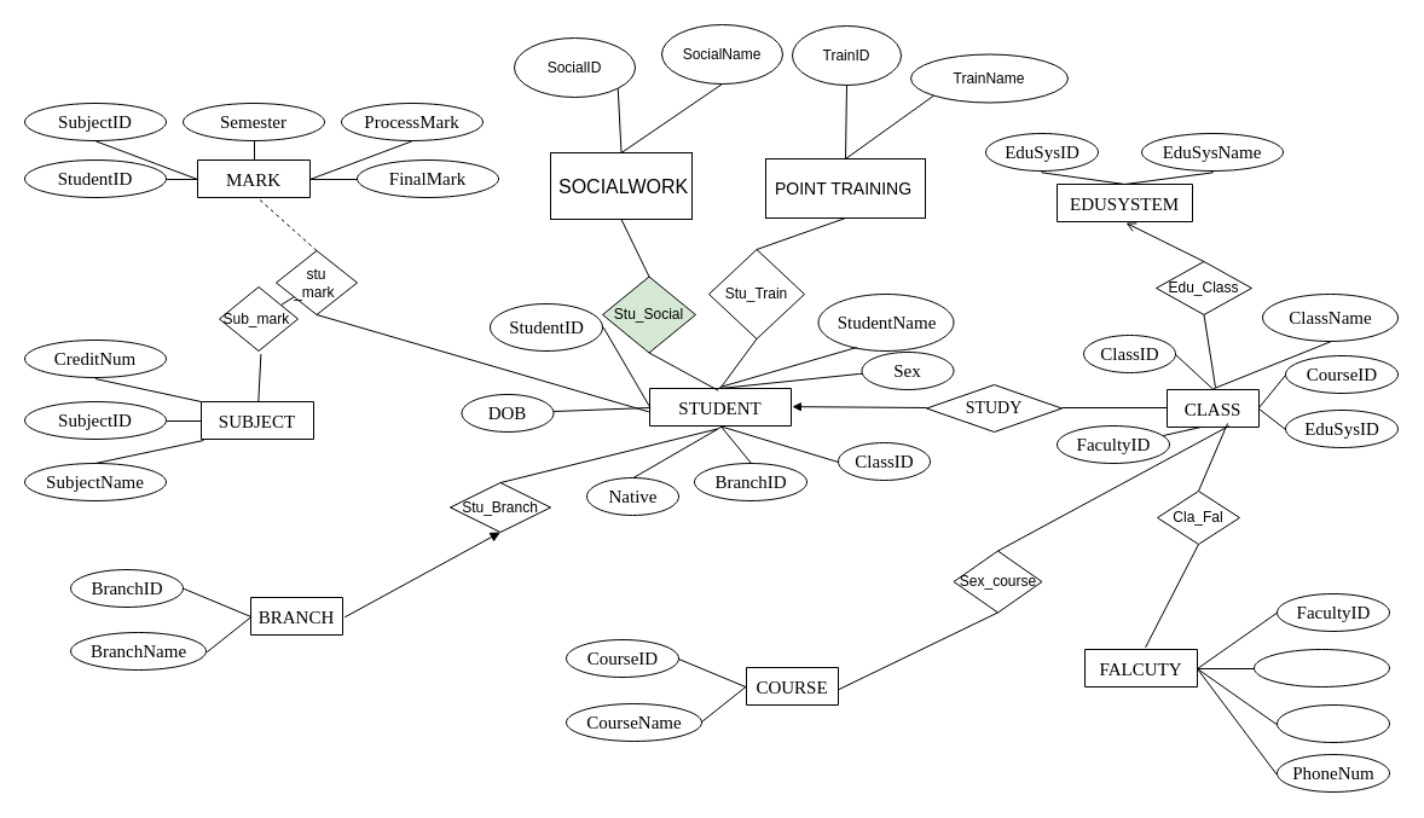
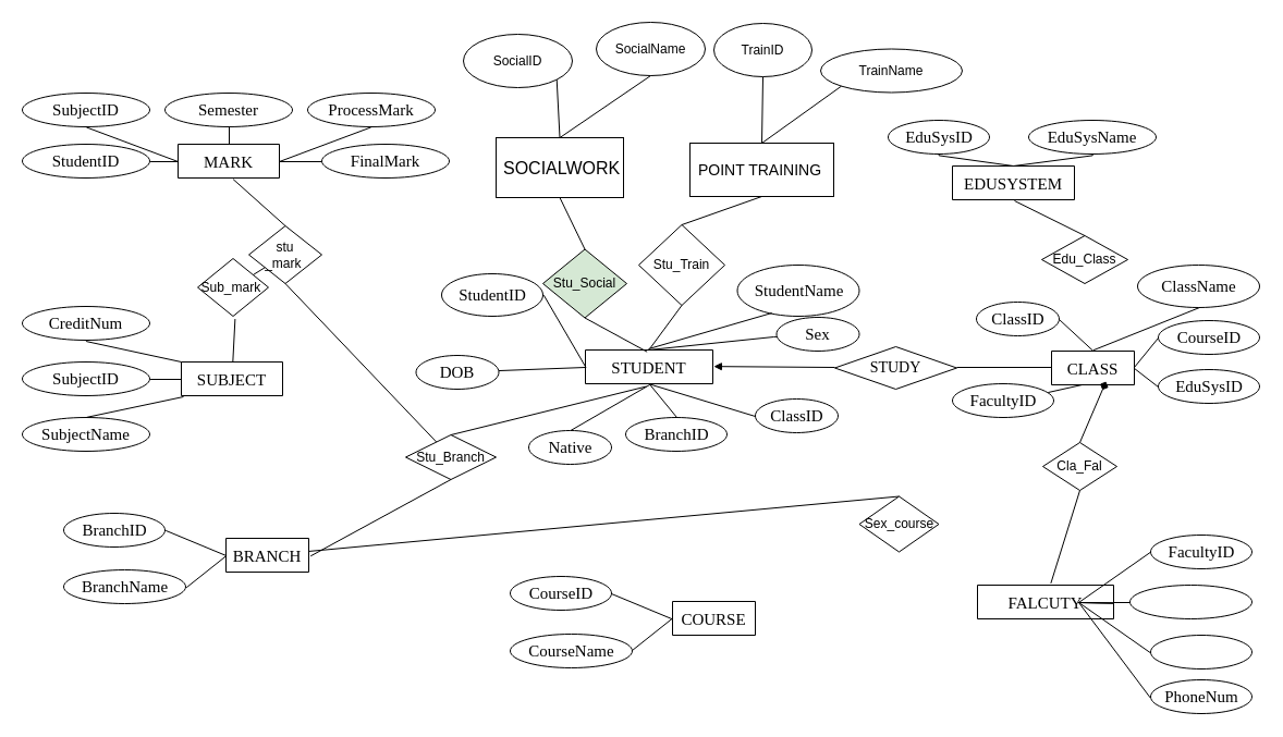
- <mxCell id="102" value="" style="endArrow=none;html=1;entryX=0.544;entryY=1.037;entryDx=0;entryDy=0;entryPerimeter=0;exitX=0.5;exitY=0;exitDx=0;exitDy=0;dashed=1;" edge="1" parent="1" source="101" target="50"><mxGeometry width="50" height="50" relative="1" as="geometry"><mxPoint x="125" y="240" as="sourcePoint" /><mxPoint x="175" y="190" as="targetPoint" /></mxGeometry></mxCell>
+ <mxCell id="102" value="" style="endArrow=none;html=1;entryX=0.544;entryY=1.037;entryDx=0;entryDy=0;entryPerimeter=0;exitX=0.5;exitY=0;exitDx=0;exitDy=0;" edge="1" parent="1" source="101" target="50"><mxGeometry width="50" height="50" relative="1" as="geometry"><mxPoint x="125" y="240" as="sourcePoint" /><mxPoint x="175" y="190" as="targetPoint" /></mxGeometry></mxCell>
- <mxCell id="118" value="" style="endArrow=open;html=1;entryX=0.509;entryY=1.032;entryDx=0;entryDy=0;entryPerimeter=0;exitX=0.5;exitY=0;exitDx=0;exitDy=0;" edge="1" parent="1" source="117" target="38"><mxGeometry width="50" height="50" relative="1" as="geometry"><mxPoint x="865" y="250" as="sourcePoint" /><mxPoint x="915" y="200" as="targetPoint" /></mxGeometry></mxCell>
+ <mxCell id="118" value="" style="endArrow=none;html=1;entryX=0.509;entryY=1.032;entryDx=0;entryDy=0;entryPerimeter=0;exitX=0.5;exitY=0;exitDx=0;exitDy=0;" edge="1" parent="1" source="117" target="38"><mxGeometry width="50" height="50" relative="1" as="geometry"><mxPoint x="865" y="250" as="sourcePoint" /><mxPoint x="915" y="200" as="targetPoint" /></mxGeometry></mxCell>
- <mxCell id="119" value="" style="endArrow=none;html=1;entryX=0.5;entryY=1;entryDx=0;entryDy=0;exitX=0.526;exitY=-0.065;exitDx=0;exitDy=0;exitPerimeter=0;" edge="1" parent="1" source="15" target="117"><mxGeometry width="50" height="50" relative="1" as="geometry"><mxPoint x="975" y="310" as="sourcePoint" /><mxPoint x="1025" y="260" as="targetPoint" /></mxGeometry></mxCell>
- <mxCell id="103" value="" style="endArrow=none;html=1;exitX=0.5;exitY=1;exitDx=0;exitDy=0;entryX=-0.006;entryY=0.624;entryDx=0;entryDy=0;entryPerimeter=0;" edge="1" parent="1" source="101" target="2"><mxGeometry width="50" height="50" relative="1" as="geometry"><mxPoint x="315" y="330" as="sourcePoint" /><mxPoint x="535" y="340" as="targetPoint" /></mxGeometry></mxCell>
+ <mxCell id="103" value="" style="endArrow=none;html=1;exitX=0.5;exitY=1;exitDx=0;exitDy=0;" edge="1" parent="1" source="101" target="114"><mxGeometry width="50" height="50" relative="1" as="geometry"><mxPoint x="315" y="330" as="sourcePoint" /><mxPoint x="535" y="340" as="targetPoint" /></mxGeometry></mxCell>
- <mxCell id="113" value="" style="endArrow=none;html=1;entryX=0.658;entryY=0.903;entryDx=0;entryDy=0;entryPerimeter=0;exitX=0.5;exitY=0;exitDx=0;exitDy=0;" edge="1" parent="1" source="111" target="15"><mxGeometry width="50" height="50" relative="1" as="geometry"><mxPoint x="985" y="410" as="sourcePoint" /><mxPoint x="1035" y="360" as="targetPoint" /></mxGeometry></mxCell>
+ <mxCell id="113" value="" style="endArrow=diamond;html=1;entryX=0.658;entryY=0.903;entryDx=0;entryDy=0;entryPerimeter=0;exitX=0.5;exitY=0;exitDx=0;exitDy=0;" edge="1" parent="1" source="111" target="15"><mxGeometry width="50" height="50" relative="1" as="geometry"><mxPoint x="985" y="410" as="sourcePoint" /><mxPoint x="1035" y="360" as="targetPoint" /></mxGeometry></mxCell>
- <mxCell id="109" value="" style="endArrow=none;html=1;entryX=0.675;entryY=0.968;entryDx=0;entryDy=0;entryPerimeter=0;exitX=0.5;exitY=0;exitDx=0;exitDy=0;" edge="1" parent="1" source="107" target="15"><mxGeometry width="50" height="50" relative="1" as="geometry"><mxPoint x="925" y="490" as="sourcePoint" /><mxPoint x="975" y="440" as="targetPoint" /></mxGeometry></mxCell>
+ <mxCell id="109" value="" style="endArrow=none;html=1;exitX=0.5;exitY=0;exitDx=0;exitDy=0;" edge="1" parent="1" source="107" target="63"><mxGeometry width="50" height="50" relative="1" as="geometry"><mxPoint x="925" y="490" as="sourcePoint" /><mxPoint x="975" y="440" as="targetPoint" /></mxGeometry></mxCell>
- <mxCell id="115" value="" style="endArrow=block;html=1;entryX=0.5;entryY=1;entryDx=0;entryDy=0;exitX=1.022;exitY=0.527;exitDx=0;exitDy=0;exitPerimeter=0;" edge="1" parent="1" source="63" target="114"><mxGeometry width="50" height="50" relative="1" as="geometry"><mxPoint x="325" y="520" as="sourcePoint" /><mxPoint x="375" y="470" as="targetPoint" /></mxGeometry></mxCell>
+ <mxCell id="115" value="" style="endArrow=none;html=1;entryX=0.5;entryY=1;entryDx=0;entryDy=0;exitX=1.022;exitY=0.527;exitDx=0;exitDy=0;exitPerimeter=0;" edge="1" parent="1" source="63" target="114"><mxGeometry width="50" height="50" relative="1" as="geometry"><mxPoint x="325" y="520" as="sourcePoint" /><mxPoint x="375" y="470" as="targetPoint" /></mxGeometry></mxCell>
- <mxCell id="108" value="" style="endArrow=none;html=1;entryX=0.5;entryY=1;entryDx=0;entryDy=0;exitX=1;exitY=0.591;exitDx=0;exitDy=0;exitPerimeter=0;" edge="1" parent="1" source="33" target="107"><mxGeometry width="50" height="50" relative="1" as="geometry"><mxPoint x="735" y="570" as="sourcePoint" /><mxPoint x="785" y="520" as="targetPoint" /></mxGeometry></mxCell>
- <mxCell id="26" value="&lt;font style=&quot;font-size:15px;font-family:Times New Roman;color:#000000;direction:ltr;letter-spacing:0px;line-height:120%;opacity:1&quot;&gt;FALCUTY&lt;br/&gt;&lt;/font&gt;" style="verticalAlign=middle;align=center;vsdxID=25;fillColor=#ffffff;gradientColor=none;shape=stencil(nZBLDoAgDERP0z3SIyjew0SURgSD+Lu9kMZoXLhwN9O+tukAlrNpJg1SzDH4QW/URgNYgZTkjA4UkwJUgGXng+6DX1zLfmoymdXo17xh5zmRJ6Q42BWCfc2oJfdAr+Yv+AP9Cb7OJ3H/2JG1HNGz/84klThPVCc=);strokeColor=#000000;labelBackgroundColor=none;rounded=0;html=1;whiteSpace=wrap;" parent="1" vertex="1"><mxGeometry x="897" y="537" width="93" height="31" as="geometry" /></mxCell>
+ <mxCell id="26" value="&lt;font style=&quot;font-size:15px;font-family:Times New Roman;color:#000000;direction:ltr;letter-spacing:0px;line-height:120%;opacity:1&quot;&gt;FALCUTY&lt;br/&gt;&lt;/font&gt;" style="verticalAlign=middle;align=center;vsdxID=25;fillColor=#ffffff;gradientColor=none;shape=stencil(nZBLDoAgDERP0z3SIyjew0SURgSD+Lu9kMZoXLhwN9O+tukAlrNpJg1SzDH4QW/URgNYgZTkjA4UkwJUgGXng+6DX1zLfmoymdXo17xh5zmRJ6Q42BWCfc2oJfdAr+Yv+AP9Cb7OJ3H/2JG1HNGz/84klThPVCc=);strokeColor=#000000;labelBackgroundColor=none;rounded=0;html=1;whiteSpace=wrap;" parent="1" vertex="1"><mxGeometry x="897" y="537" width="125" height="31" as="geometry" /></mxCell>
